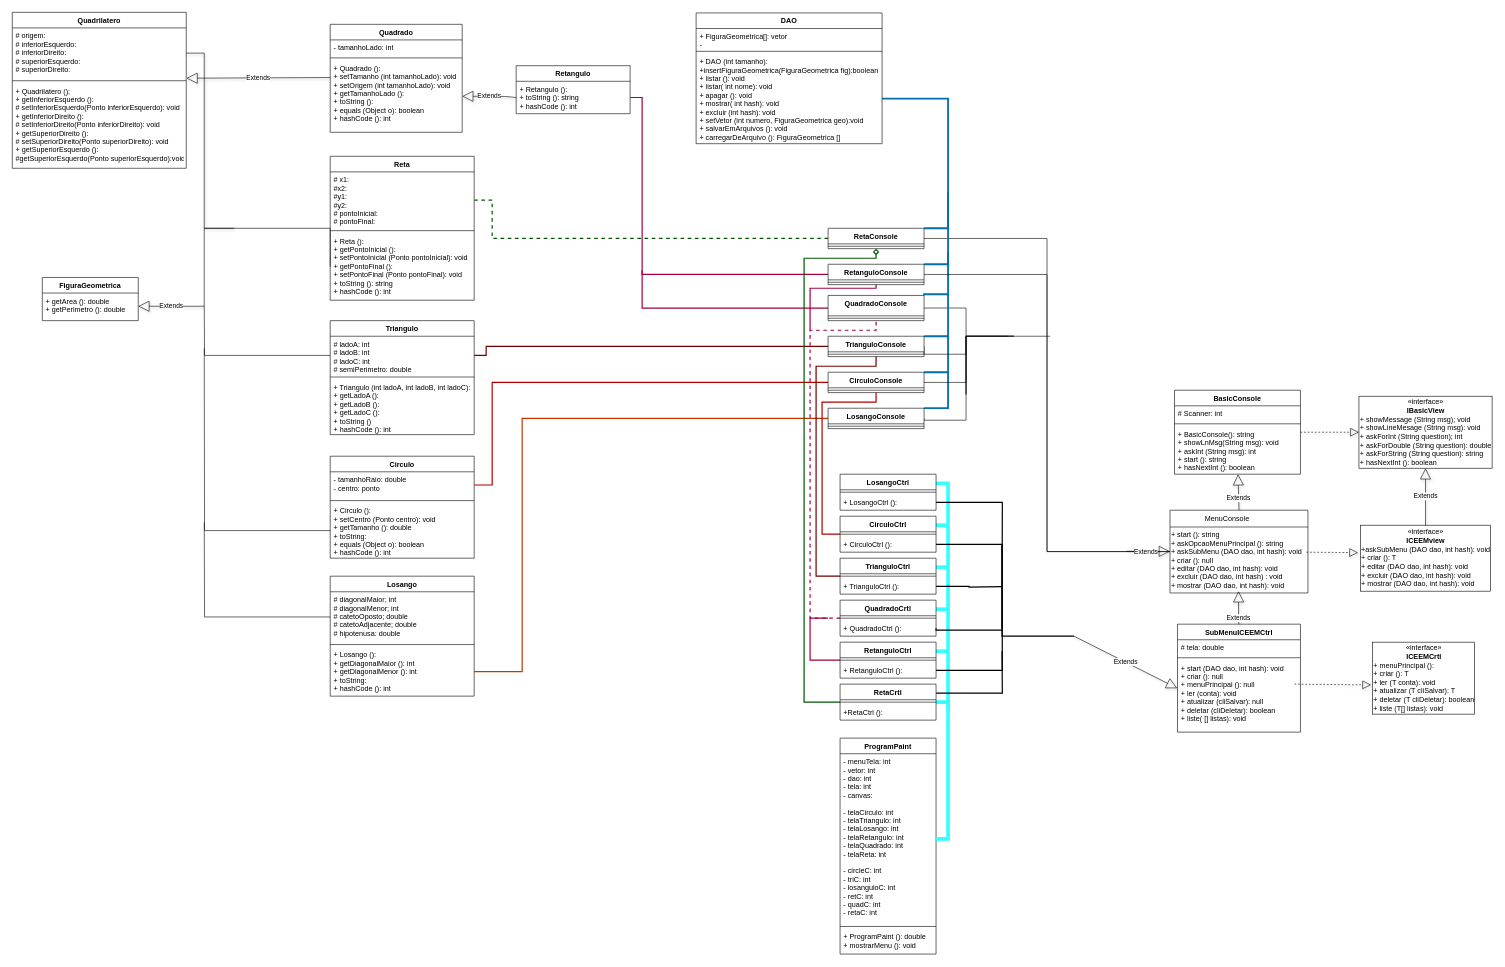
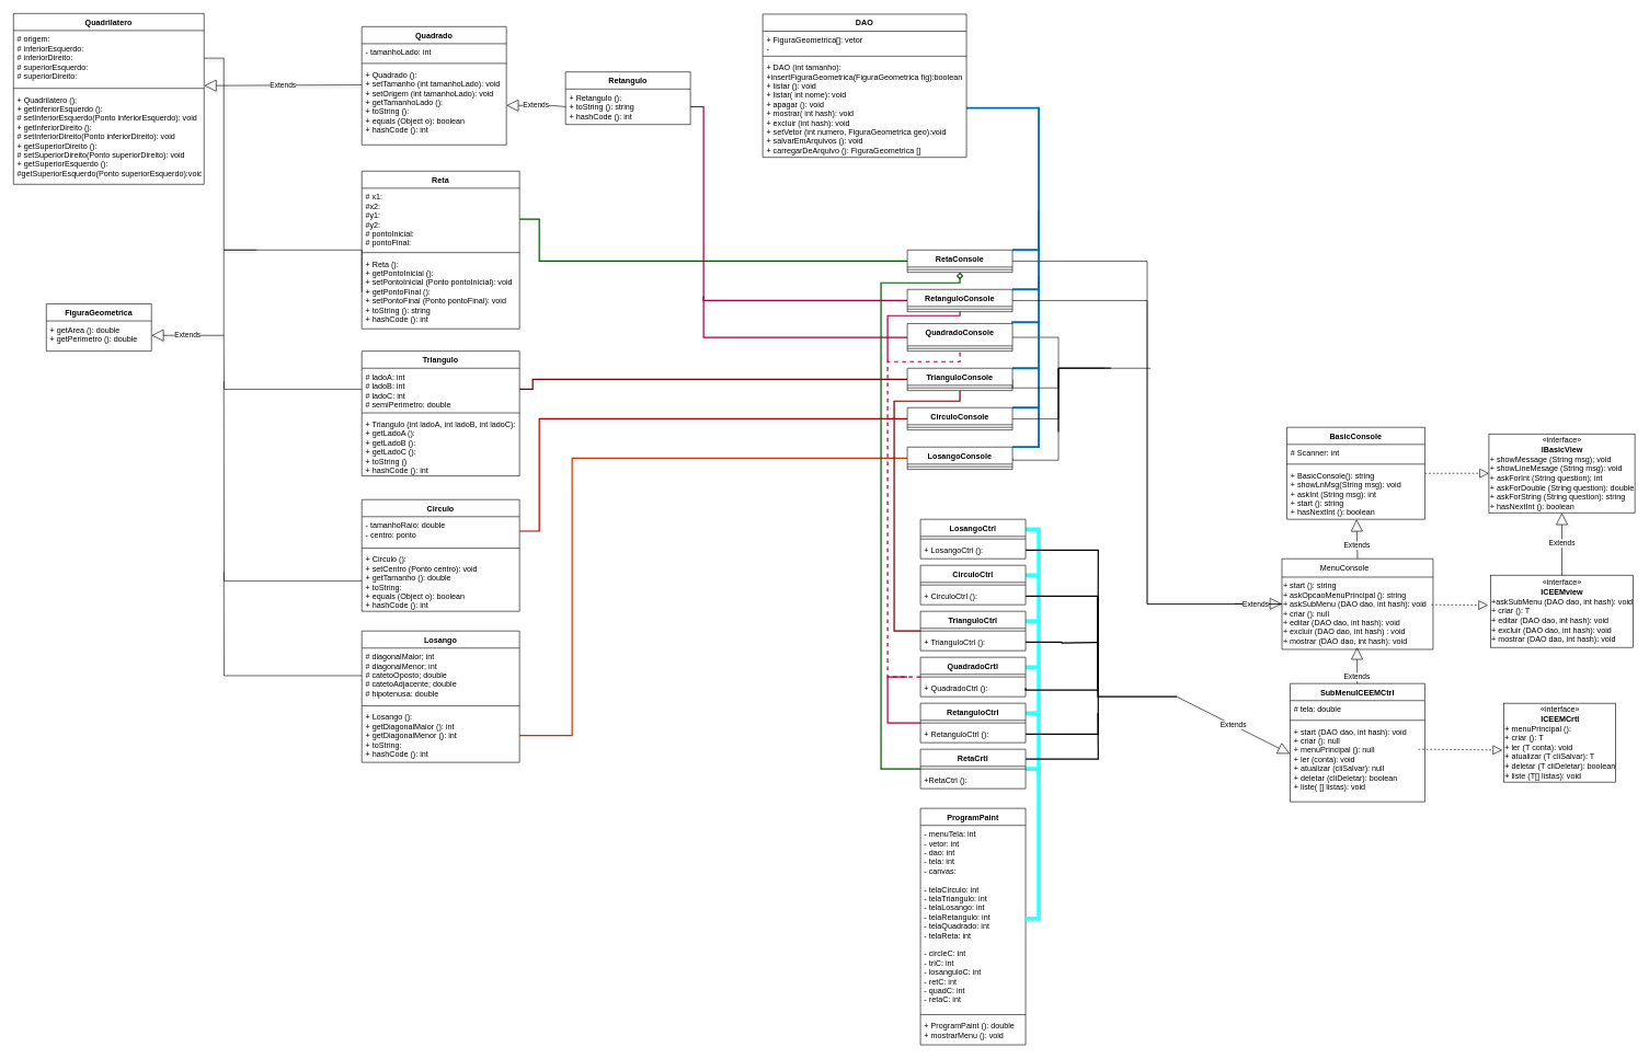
- <mxCell id="62" style="edgeStyle=orthogonalEdgeStyle;rounded=0;orthogonalLoop=1;jettySize=auto;html=1;exitX=0;exitY=0.5;exitDx=0;exitDy=0;endArrow=none;endFill=0;strokeWidth=2;fillColor=#008a00;strokeColor=#005700;dashed=1;" parent="1" source="63" target="28" edge="1"><mxGeometry relative="1" as="geometry"><Array as="points"><mxPoint x="820" y="397" /><mxPoint x="820" y="333" /></Array></mxGeometry></mxCell>
+ <mxCell id="62" style="edgeStyle=orthogonalEdgeStyle;rounded=0;orthogonalLoop=1;jettySize=auto;html=1;exitX=0;exitY=0.5;exitDx=0;exitDy=0;endArrow=none;endFill=0;strokeWidth=2;fillColor=#008a00;strokeColor=#005700;" parent="1" source="63" target="28" edge="1"><mxGeometry relative="1" as="geometry"><Array as="points"><mxPoint x="820" y="397" /><mxPoint x="820" y="333" /></Array></mxGeometry></mxCell>
- <mxCell id="76" style="edgeStyle=orthogonalEdgeStyle;rounded=0;orthogonalLoop=1;jettySize=auto;html=1;exitX=0;exitY=0.5;exitDx=0;exitDy=0;entryX=0.5;entryY=1;entryDx=0;entryDy=0;endArrow=none;endFill=0;strokeWidth=2;fillColor=#e51400;strokeColor=#B20000;" parent="1" source="78" target="58" edge="1"><mxGeometry relative="1" as="geometry"><Array as="points"><mxPoint x="1370" y="890" /><mxPoint x="1370" y="670" /><mxPoint x="1460" y="670" /></Array></mxGeometry></mxCell>
